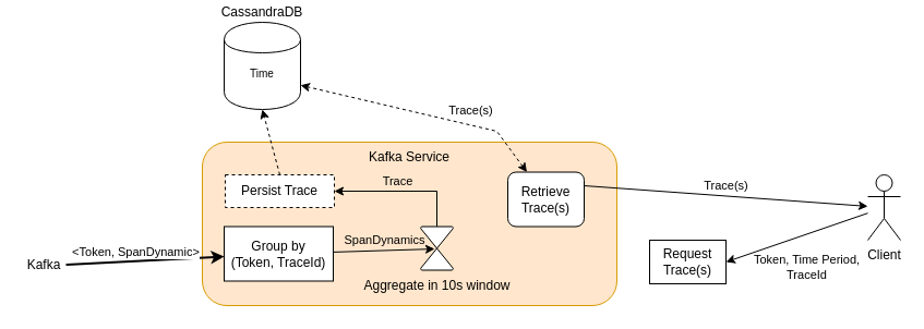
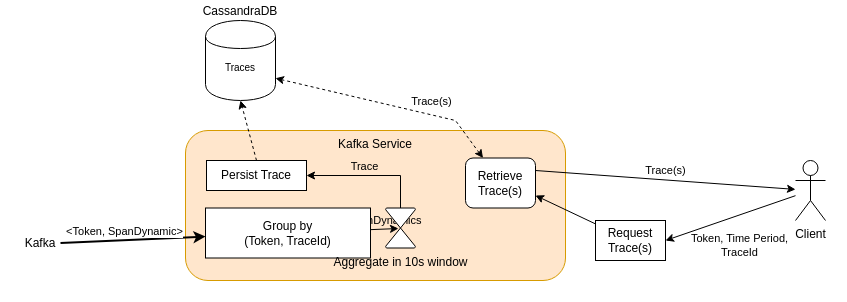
- <mxCell id="8" value="&lt;span&gt;Time&lt;/span&gt;" style="text;html=1;strokeColor=none;fillColor=none;align=center;verticalAlign=middle;whiteSpace=wrap;rounded=0;fontSize=10;fontStyle=0" parent="6" vertex="1"><mxGeometry y="24" width="70" height="45" as="geometry" /></mxCell>
+ <mxCell id="8" value="&lt;span&gt;Traces&lt;/span&gt;" style="text;html=1;strokeColor=none;fillColor=none;align=center;verticalAlign=middle;whiteSpace=wrap;rounded=0;fontSize=10;fontStyle=0" parent="6" vertex="1"><mxGeometry y="24" width="70" height="45" as="geometry" /></mxCell>
- <mxCell id="24" value="Persist Trace" style="rounded=0;whiteSpace=wrap;html=1;align=center;verticalAlign=middle;dashed=1;" parent="1" vertex="1"><mxGeometry x="206" y="160" width="100" height="30" as="geometry" /></mxCell>
+ <mxCell id="24" value="Persist Trace" style="rounded=0;whiteSpace=wrap;html=1;align=center;verticalAlign=middle;" parent="1" vertex="1"><mxGeometry x="206" y="160" width="100" height="30" as="geometry" /></mxCell>
+ <mxCell id="9" style="edgeStyle=none;rounded=0;orthogonalLoop=1;jettySize=auto;html=1;entryX=1;entryY=0.75;entryDx=0;entryDy=0;startArrow=none;startFill=0;endArrow=classic;endFill=1;strokeWidth=1;" parent="1" source="10" target="16" edge="1"><mxGeometry relative="1" as="geometry" /></mxCell>
- <mxCell id="19" value="Group by &lt;br&gt;(Token, TraceId)" style="rounded=0;whiteSpace=wrap;html=1;align=center;verticalAlign=middle;" parent="1" vertex="1"><mxGeometry x="205" y="207.5" width="100" height="50" as="geometry" /></mxCell>
+ <mxCell id="19" value="Group by &lt;br&gt;(Token, TraceId)" style="rounded=0;whiteSpace=wrap;html=1;align=center;verticalAlign=middle;" parent="1" vertex="1"><mxGeometry x="205" y="207.5" width="165" height="50" as="geometry" /></mxCell>
